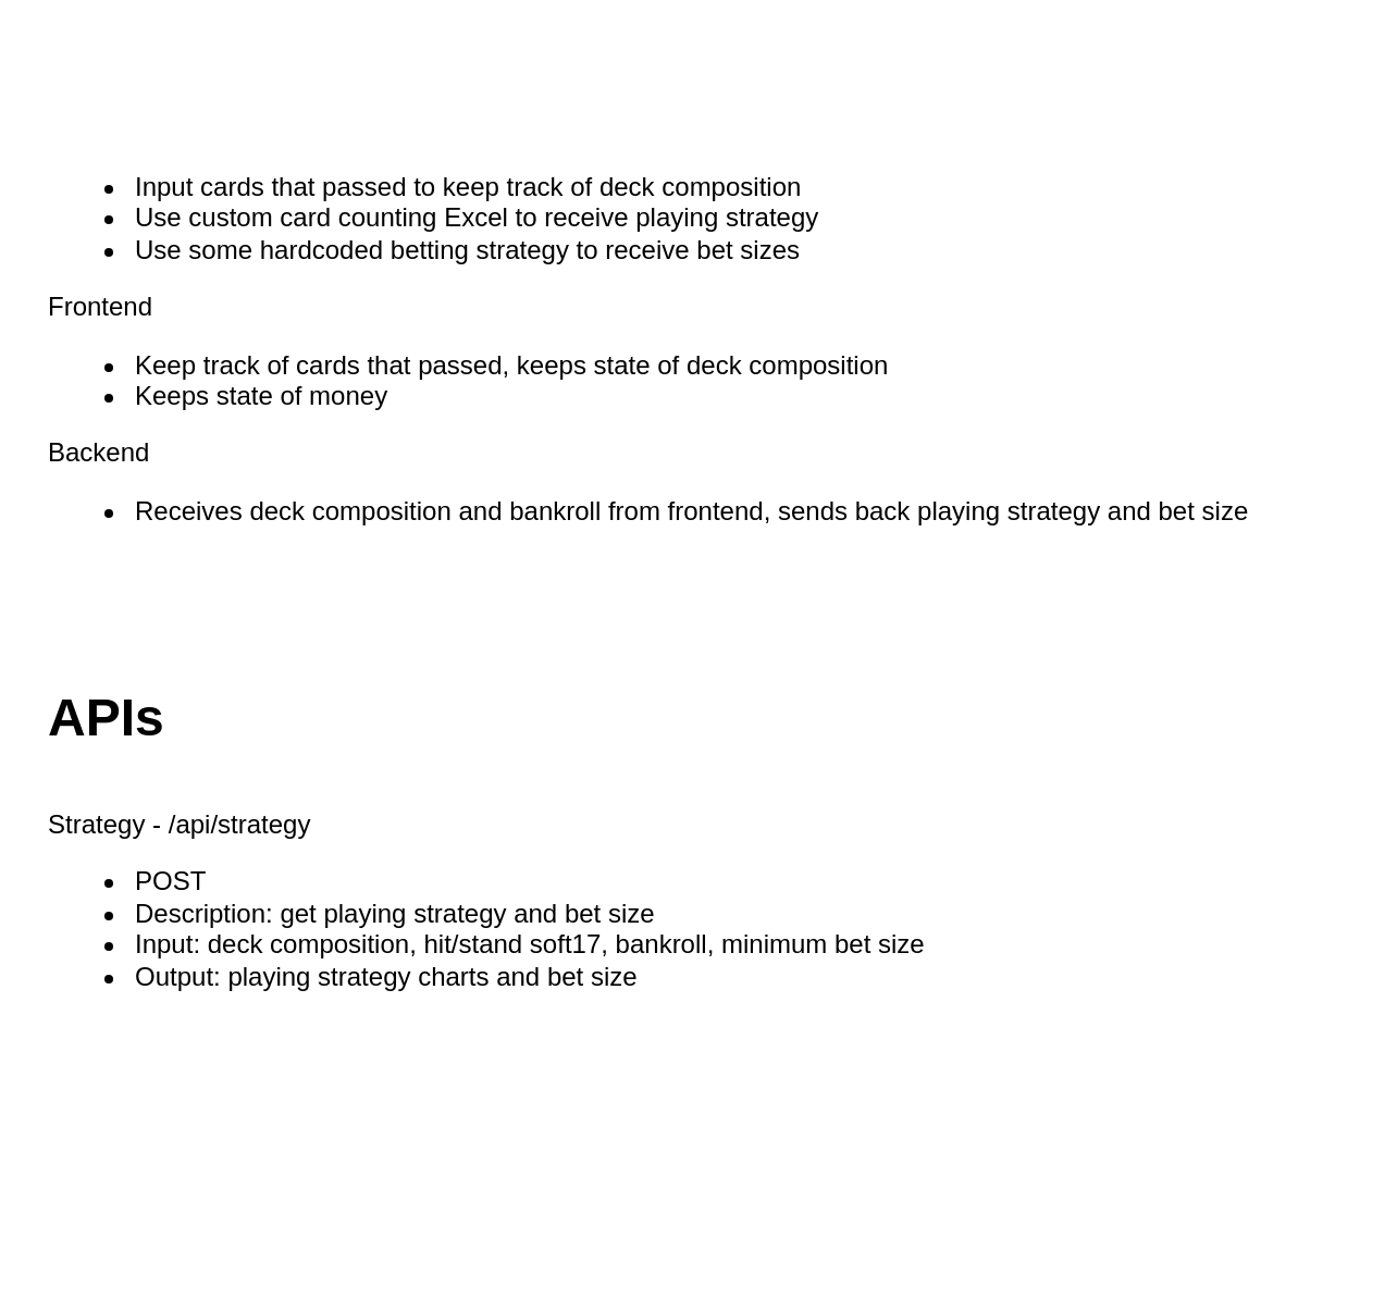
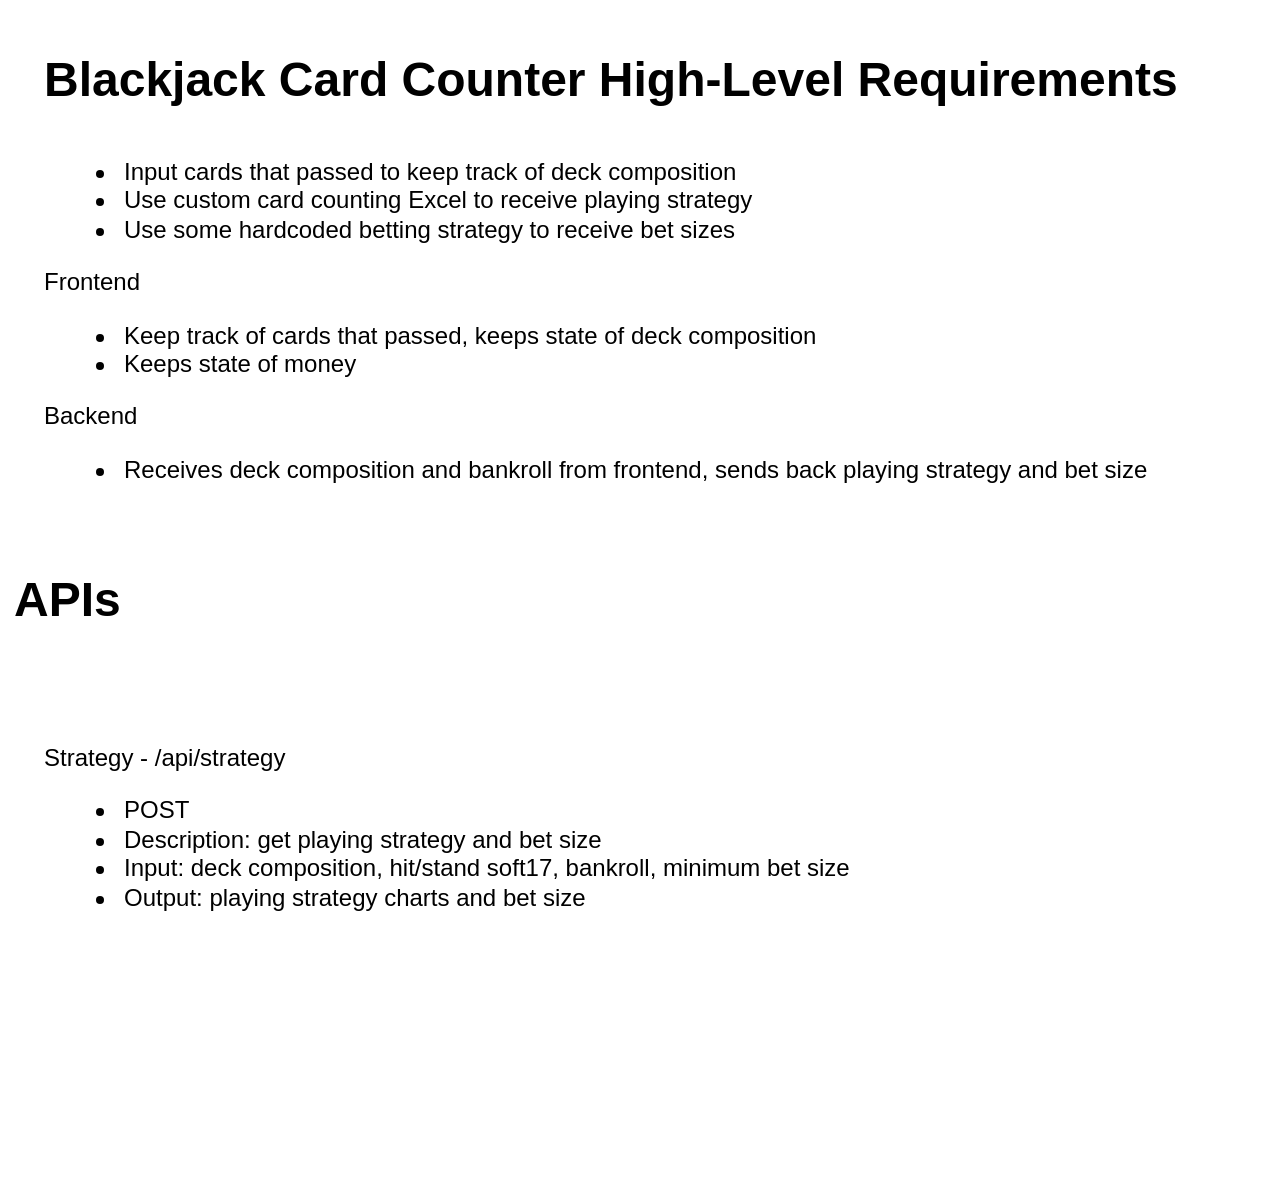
+ <mxCell id="3" value="Blackjack Card Counter High-Level Requirements" style="text;strokeColor=none;fillColor=none;html=1;fontSize=24;fontStyle=1;verticalAlign=middle;align=left;" vertex="1" parent="1"><mxGeometry x="20" y="20" width="600" height="40" as="geometry" /></mxCell>
- <mxCell id="5" value="APIs" style="text;strokeColor=none;fillColor=none;html=1;fontSize=24;fontStyle=1;verticalAlign=middle;align=left;" vertex="1" parent="1"><mxGeometry x="20" y="310" width="600" height="40" as="geometry" /></mxCell>
+ <mxCell id="5" value="APIs" style="text;strokeColor=none;fillColor=none;html=1;fontSize=24;fontStyle=1;verticalAlign=middle;align=left;" vertex="1" parent="1"><mxGeometry x="5" y="280" width="600" height="40" as="geometry" /></mxCell>
